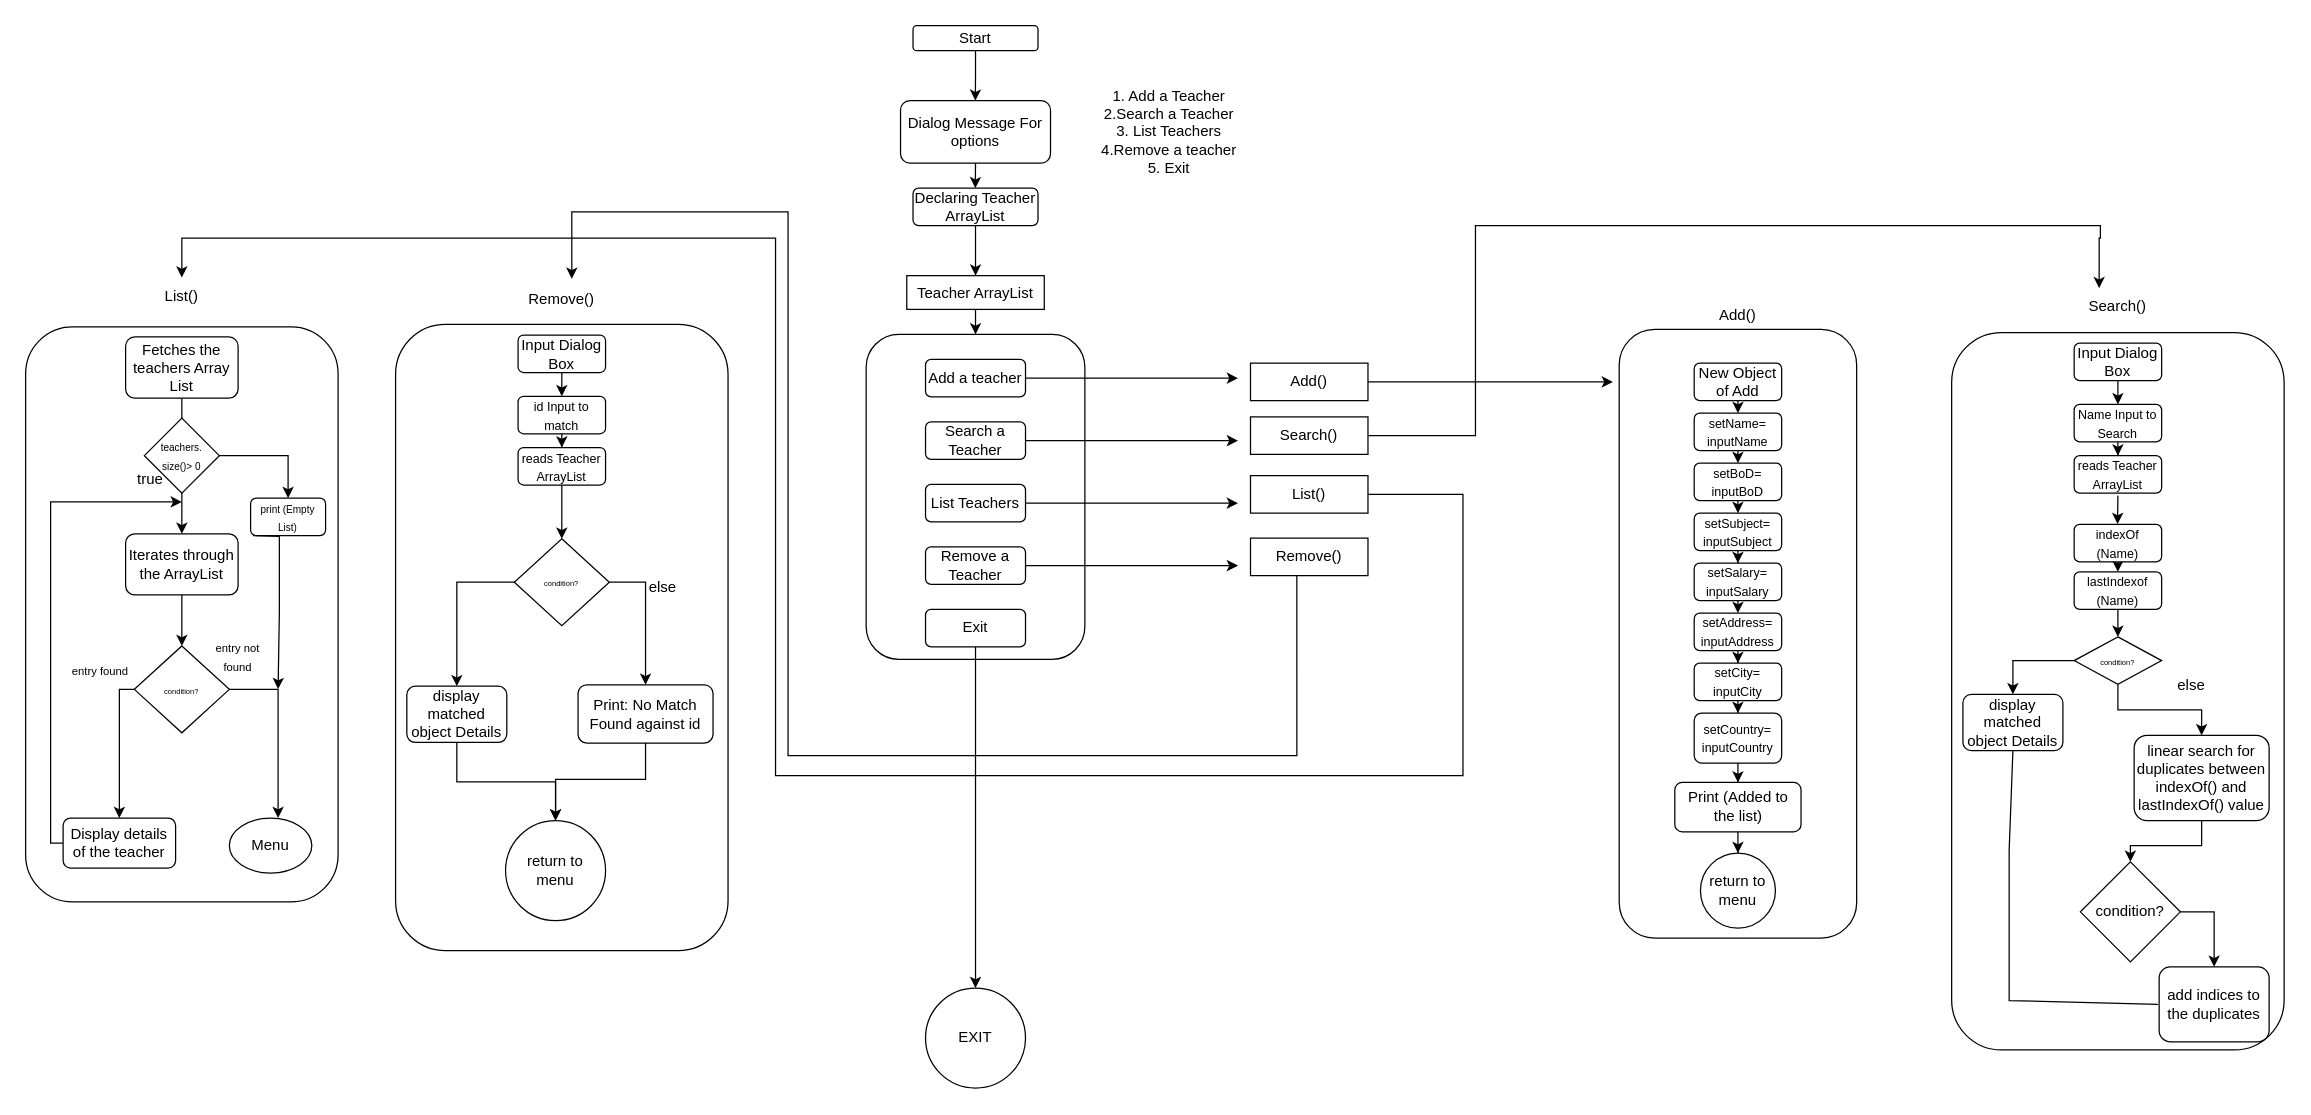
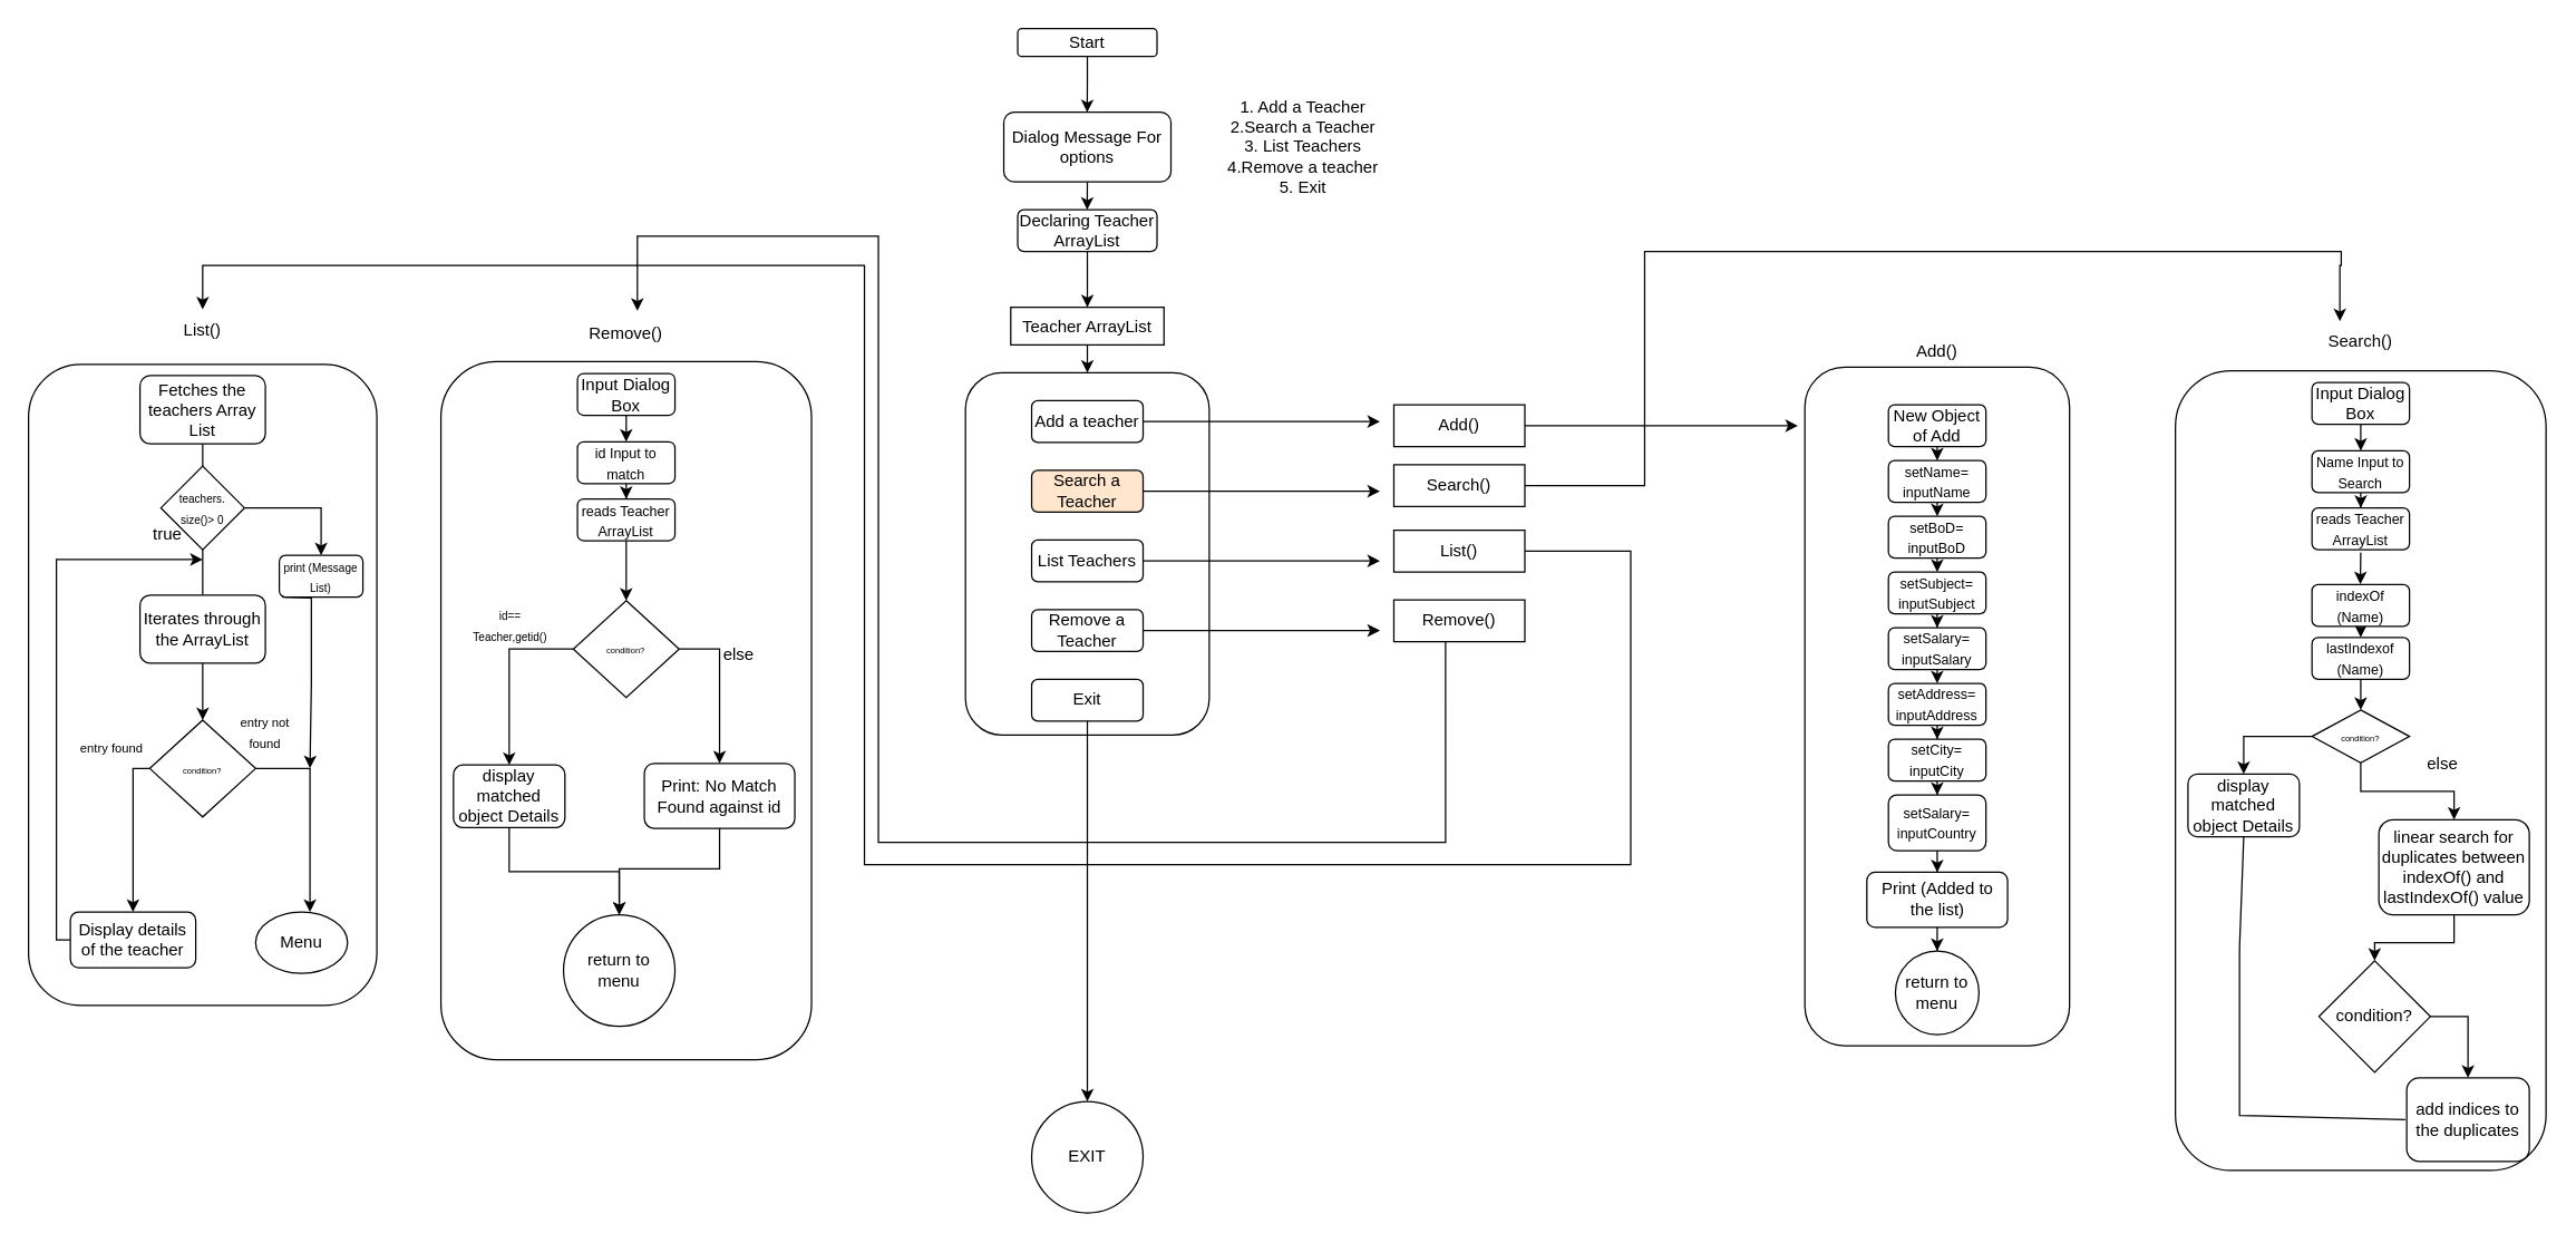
- <mxCell id="14" value="Search a Teacher" style="rounded=1;whiteSpace=wrap;html=1;" vertex="1" parent="1"><mxGeometry x="740" y="337" width="80" height="30" as="geometry" /></mxCell>
+ <mxCell id="14" value="Search a Teacher" style="rounded=1;whiteSpace=wrap;html=1;fillColor=#ffe6cc;" vertex="1" parent="1"><mxGeometry x="740" y="337" width="80" height="30" as="geometry" /></mxCell>
- <mxCell id="113" value="&lt;font style=&quot;font-size: 8px;&quot;&gt;print (Empty List)&lt;/font&gt;" style="rounded=1;whiteSpace=wrap;html=1;" vertex="1" parent="1"><mxGeometry x="200" y="398" width="60" height="30" as="geometry" /></mxCell>
+ <mxCell id="113" value="&lt;font style=&quot;font-size: 8px;&quot;&gt;print (Message List)&lt;/font&gt;" style="rounded=1;whiteSpace=wrap;html=1;" vertex="1" parent="1"><mxGeometry x="200" y="398" width="60" height="30" as="geometry" /></mxCell>
- <mxCell id="97" value="" style="edgeStyle=orthogonalEdgeStyle;rounded=0;orthogonalLoop=1;jettySize=auto;html=1;" edge="1" parent="1" source="98" target="100"><mxGeometry relative="1" as="geometry" /></mxCell>
+ <mxCell id="97" value="" style="edgeStyle=orthogonalEdgeStyle;rounded=0;orthogonalLoop=1;jettySize=auto;html=1;endArrow=none;" edge="1" parent="1" source="98" target="100"><mxGeometry relative="1" as="geometry" /></mxCell>
+ <mxCell id="85" value="&lt;span style=&quot;font-size: 8px;&quot;&gt;id== Teacher,getid()&lt;/span&gt;" style="text;html=1;strokeColor=none;fillColor=none;align=center;verticalAlign=middle;whiteSpace=wrap;rounded=0;" vertex="1" parent="1"><mxGeometry x="336" y="432.5" width="60" height="30" as="geometry" /></mxCell>
- <mxCell id="38" value="&lt;span style=&quot;font-size: 10px;&quot;&gt;setCountry= inputCountry&lt;/span&gt;" style="rounded=1;whiteSpace=wrap;html=1;" vertex="1" parent="1"><mxGeometry x="1355" y="570" width="70" height="40" as="geometry" /></mxCell>
+ <mxCell id="38" value="&lt;span style=&quot;font-size: 10px;&quot;&gt;setSalary= inputCountry&lt;/span&gt;" style="rounded=1;whiteSpace=wrap;html=1;" vertex="1" parent="1"><mxGeometry x="1355" y="570" width="70" height="40" as="geometry" /></mxCell>
